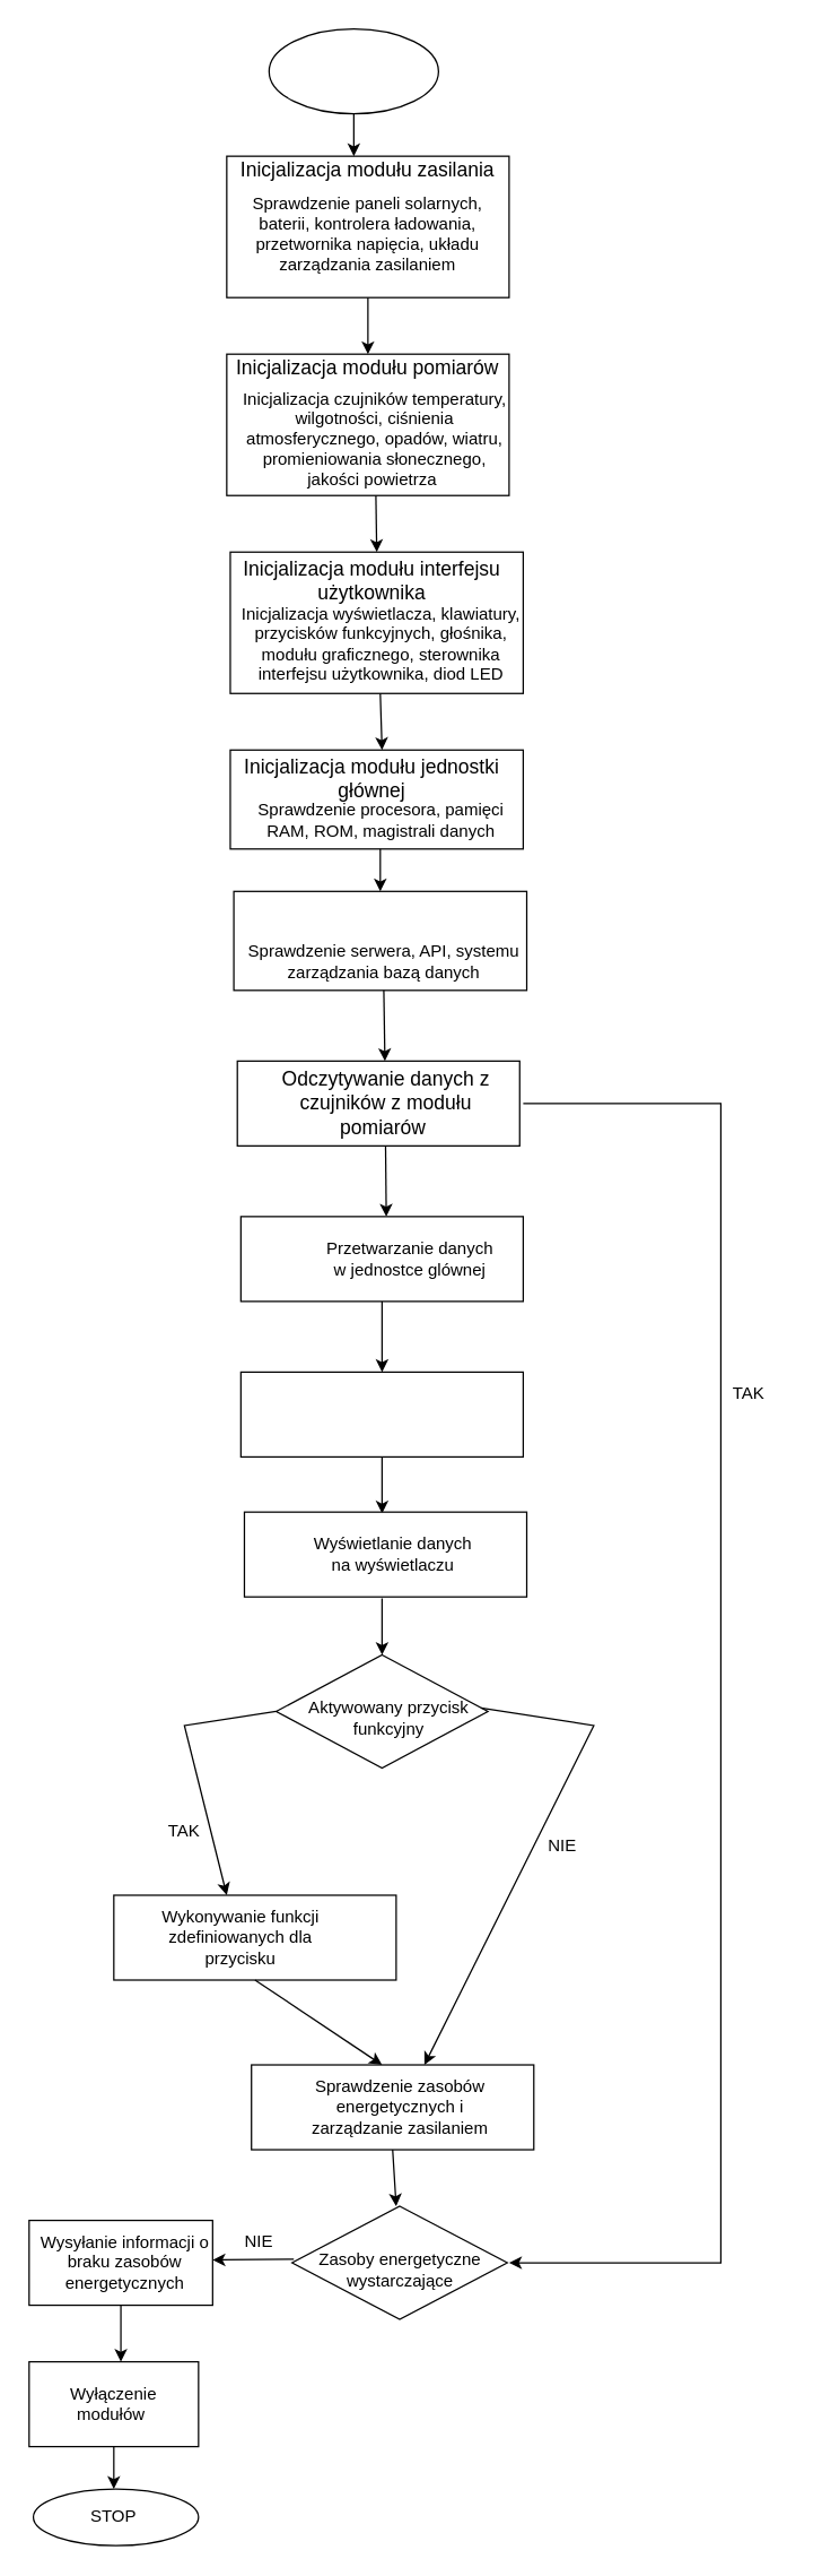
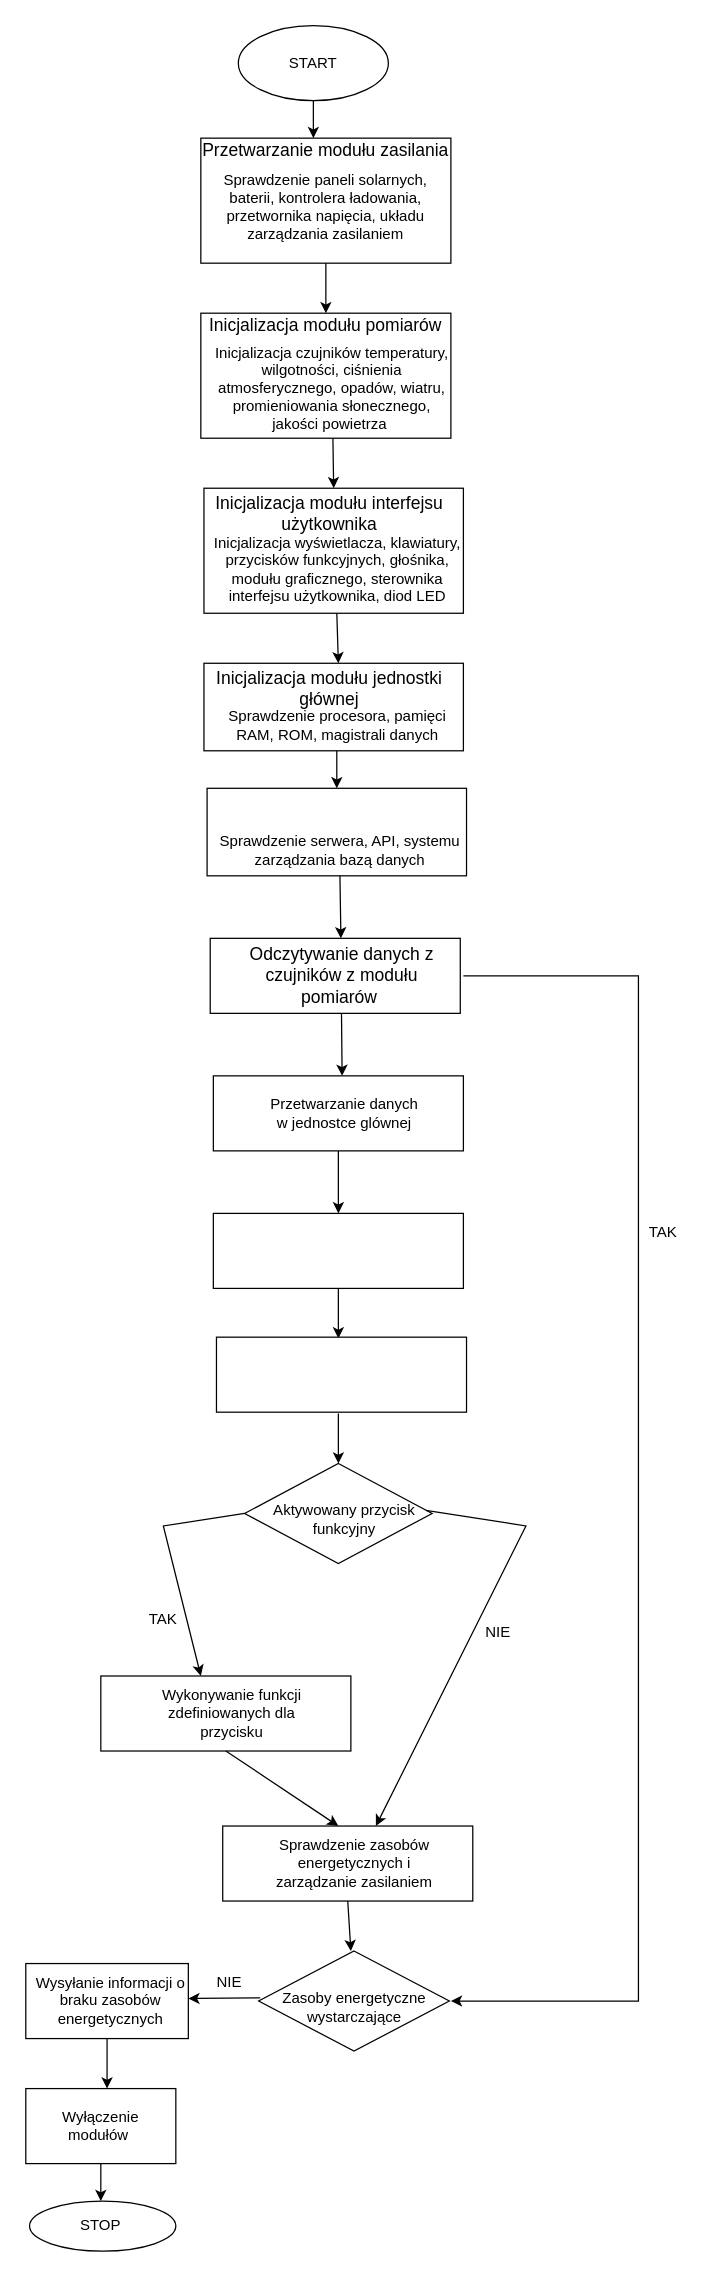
+ <mxCell id="3" value="START" style="text;html=1;strokeColor=none;fillColor=none;align=center;verticalAlign=middle;whiteSpace=wrap;rounded=0;" vertex="1" parent="1"><mxGeometry x="220" y="35" width="60" height="30" as="geometry" /></mxCell>
- <mxCell id="6" value="&lt;font style=&quot;font-size: 14px;&quot;&gt;Inicjalizacja modułu zasilania&lt;/font&gt;" style="text;html=1;strokeColor=none;fillColor=none;align=center;verticalAlign=middle;whiteSpace=wrap;rounded=0;" vertex="1" parent="1"><mxGeometry x="160" y="110" width="200" height="20" as="geometry" /></mxCell>
+ <mxCell id="6" value="&lt;font style=&quot;font-size: 14px;&quot;&gt;Przetwarzanie modułu zasilania&lt;/font&gt;" style="text;html=1;strokeColor=none;fillColor=none;align=center;verticalAlign=middle;whiteSpace=wrap;rounded=0;" vertex="1" parent="1"><mxGeometry x="160" y="110" width="200" height="20" as="geometry" /></mxCell>
- <mxCell id="29" value="Przetwarzanie danych w jednostce glównej" style="text;html=1;strokeColor=none;fillColor=none;align=center;verticalAlign=middle;whiteSpace=wrap;rounded=0;" vertex="1" parent="1"><mxGeometry x="225" y="875" width="130" height="30" as="geometry" /></mxCell>
+ <mxCell id="29" value="Przetwarzanie danych w jednostce glównej" style="text;html=1;strokeColor=none;fillColor=none;align=center;verticalAlign=middle;whiteSpace=wrap;rounded=0;" vertex="1" parent="1"><mxGeometry x="210" y="875" width="130" height="30" as="geometry" /></mxCell>
- <mxCell id="34" value="Wyświetlanie danych na wyświetlaczu" style="text;html=1;strokeColor=none;fillColor=none;align=center;verticalAlign=middle;whiteSpace=wrap;rounded=0;" vertex="1" parent="1"><mxGeometry x="212.5" y="1084" width="130" height="30" as="geometry" /></mxCell>
- <mxCell id="44" value="Wykonywanie funkcji zdefiniowanych dla przycisku" style="text;html=1;strokeColor=none;fillColor=none;align=center;verticalAlign=middle;whiteSpace=wrap;rounded=0;" vertex="1" parent="1"><mxGeometry x="105" y="1355" width="130" height="30" as="geometry" /></mxCell>
+ <mxCell id="44" value="Wykonywanie funkcji zdefiniowanych dla przycisku" style="text;html=1;strokeColor=none;fillColor=none;align=center;verticalAlign=middle;whiteSpace=wrap;rounded=0;" vertex="1" parent="1"><mxGeometry x="120" y="1355" width="130" height="30" as="geometry" /></mxCell>
